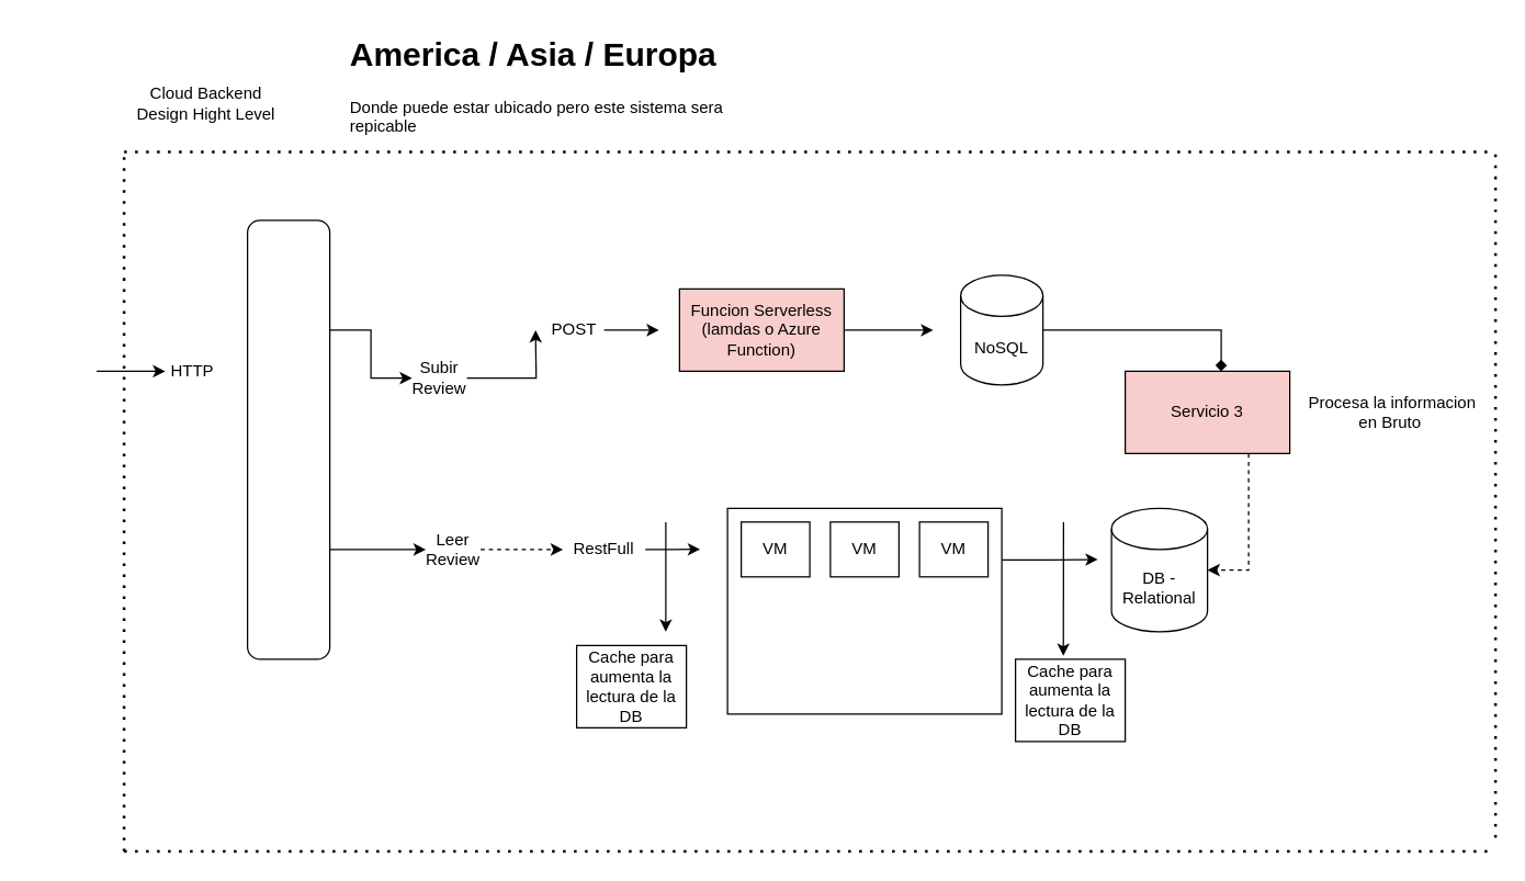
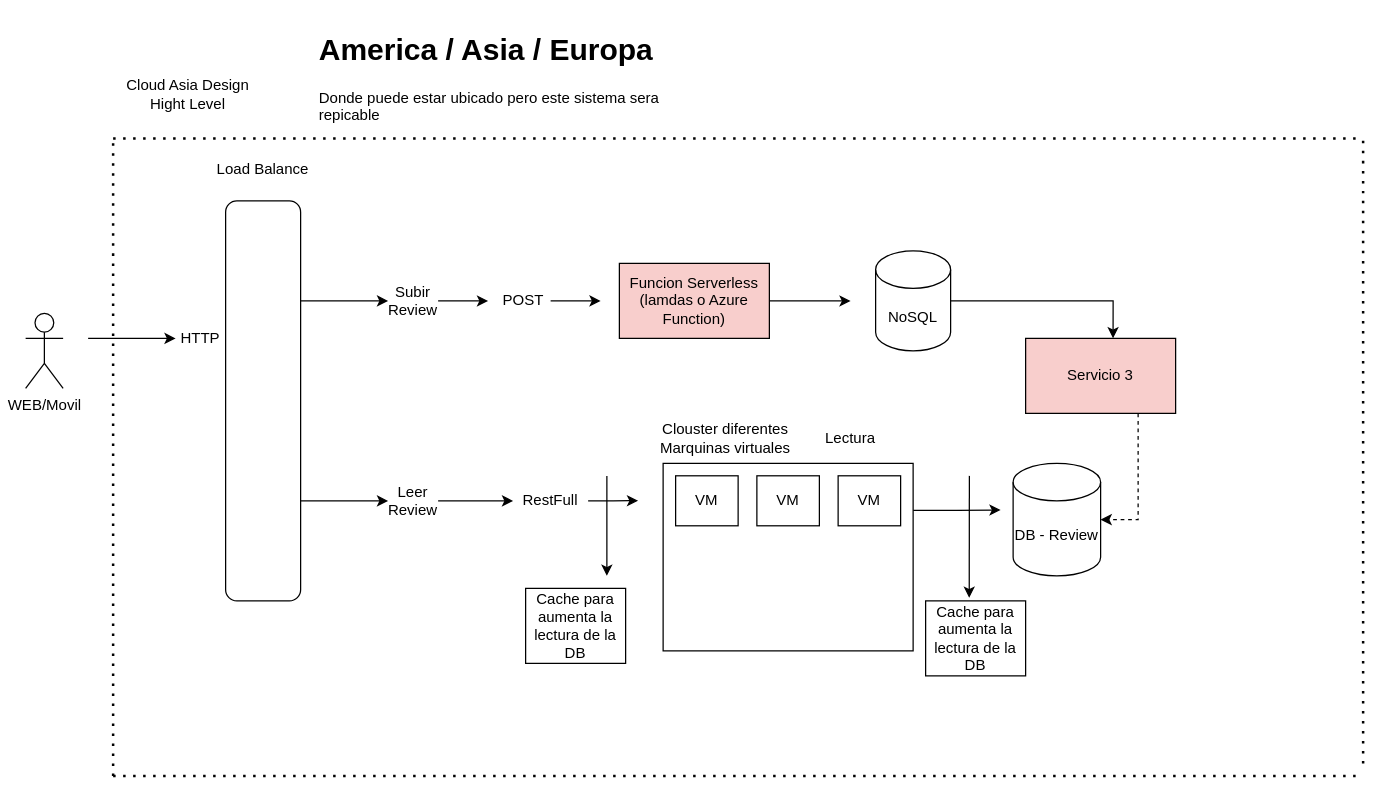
- <mxCell id="41" value="Cloud Backend Design Hight Level" style="text;html=1;strokeColor=none;fillColor=none;align=center;verticalAlign=middle;whiteSpace=wrap;rounded=0;" vertex="1" parent="1"><mxGeometry x="90" y="60" width="120" height="30" as="geometry" /></mxCell>
+ <mxCell id="41" value="Cloud Asia Design Hight Level" style="text;html=1;strokeColor=none;fillColor=none;align=center;verticalAlign=middle;whiteSpace=wrap;rounded=0;" vertex="1" parent="1"><mxGeometry x="90" y="60" width="120" height="30" as="geometry" /></mxCell>
+ <mxCell id="6" value="Load Balance" style="text;html=1;strokeColor=none;fillColor=none;align=center;verticalAlign=middle;whiteSpace=wrap;rounded=0;" vertex="1" parent="1"><mxGeometry x="170" y="120" width="80" height="30" as="geometry" /></mxCell>
- <mxCell id="18" style="edgeStyle=orthogonalEdgeStyle;rounded=0;orthogonalLoop=1;jettySize=auto;html=1;exitX=1;exitY=0.5;exitDx=0;exitDy=0;exitPerimeter=0;entryX=0.583;entryY=0;entryDx=0;entryDy=0;entryPerimeter=0;endArrow=diamond;" edge="1" parent="1" source="19" target="31"><mxGeometry relative="1" as="geometry" /></mxCell>
+ <mxCell id="18" style="edgeStyle=orthogonalEdgeStyle;rounded=0;orthogonalLoop=1;jettySize=auto;html=1;exitX=1;exitY=0.5;exitDx=0;exitDy=0;exitPerimeter=0;entryX=0.583;entryY=0;entryDx=0;entryDy=0;entryPerimeter=0;" edge="1" parent="1" source="19" target="31"><mxGeometry relative="1" as="geometry" /></mxCell>
- <mxCell id="8" value="HTTP" style="text;html=1;strokeColor=none;fillColor=none;align=center;verticalAlign=middle;whiteSpace=wrap;rounded=0;" vertex="1" parent="1"><mxGeometry x="120" y="260" width="40" height="20" as="geometry" /></mxCell>
+ <mxCell id="8" value="HTTP" style="text;html=1;strokeColor=none;fillColor=none;align=center;verticalAlign=middle;whiteSpace=wrap;rounded=0;" vertex="1" parent="1"><mxGeometry x="140" y="260" width="40" height="20" as="geometry" /></mxCell>
- <mxCell id="13" value="Subir Review" style="text;html=1;strokeColor=none;fillColor=none;align=center;verticalAlign=middle;whiteSpace=wrap;rounded=0;" vertex="1" parent="1"><mxGeometry x="300" y="265" width="40" height="20" as="geometry" /></mxCell>
+ <mxCell id="13" value="Subir Review" style="text;html=1;strokeColor=none;fillColor=none;align=center;verticalAlign=middle;whiteSpace=wrap;rounded=0;" vertex="1" parent="1"><mxGeometry x="310" y="230" width="40" height="20" as="geometry" /></mxCell>
+ <mxCell id="2" value="WEB/Movil&lt;br&gt;" style="shape=umlActor;verticalLabelPosition=bottom;verticalAlign=top;html=1;outlineConnect=0;" vertex="1" parent="1"><mxGeometry x="20" y="250" width="30" height="60" as="geometry" /></mxCell>
- <mxCell id="32" value="Procesa la informacion en Bruto&amp;nbsp;" style="text;html=1;strokeColor=none;fillColor=none;align=center;verticalAlign=middle;whiteSpace=wrap;rounded=0;" vertex="1" parent="1"><mxGeometry x="950" y="280" width="130" height="40" as="geometry" /></mxCell>
+ <mxCell id="24" value="Clouster diferentes Marquinas virtuales" style="text;html=1;strokeColor=none;fillColor=none;align=center;verticalAlign=middle;whiteSpace=wrap;rounded=0;" vertex="1" parent="1"><mxGeometry x="500" y="340" width="160" height="20" as="geometry" /></mxCell>
+ <mxCell id="28" value="Lectura" style="text;html=1;strokeColor=none;fillColor=none;align=center;verticalAlign=middle;whiteSpace=wrap;rounded=0;" vertex="1" parent="1"><mxGeometry x="660" y="340" width="40" height="20" as="geometry" /></mxCell>
- <mxCell id="10" style="edgeStyle=orthogonalEdgeStyle;rounded=0;orthogonalLoop=1;jettySize=auto;html=1;exitX=1;exitY=0.5;exitDx=0;exitDy=0;dashed=1;" edge="1" parent="1" source="11" target="21"><mxGeometry relative="1" as="geometry"><mxPoint x="430" y="399.889" as="targetPoint" /></mxGeometry></mxCell>
+ <mxCell id="10" style="edgeStyle=orthogonalEdgeStyle;rounded=0;orthogonalLoop=1;jettySize=auto;html=1;exitX=1;exitY=0.5;exitDx=0;exitDy=0;" edge="1" parent="1" source="11" target="21"><mxGeometry relative="1" as="geometry"><mxPoint x="430" y="399.889" as="targetPoint" /></mxGeometry></mxCell>
- <mxCell id="29" value="DB - Relational" style="shape=cylinder3;whiteSpace=wrap;html=1;boundedLbl=1;backgroundOutline=1;size=15;" vertex="1" parent="1"><mxGeometry x="810" y="370" width="70" height="90" as="geometry" /></mxCell>
+ <mxCell id="29" value="DB - Review" style="shape=cylinder3;whiteSpace=wrap;html=1;boundedLbl=1;backgroundOutline=1;size=15;" vertex="1" parent="1"><mxGeometry x="810" y="370" width="70" height="90" as="geometry" /></mxCell>
